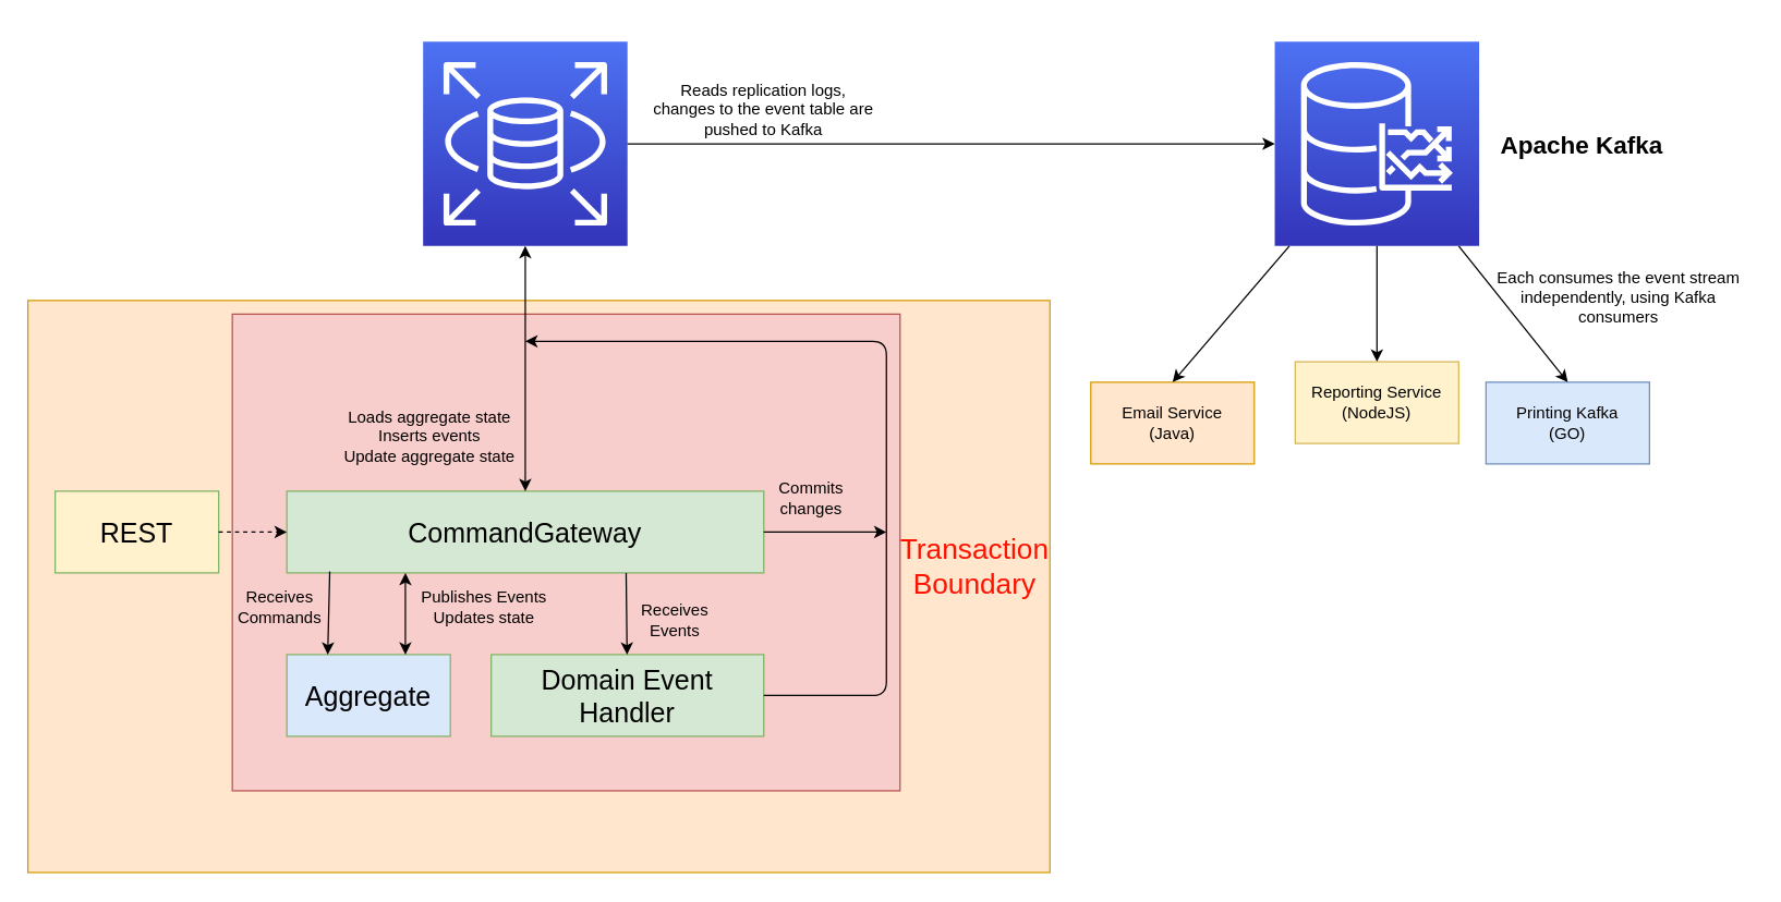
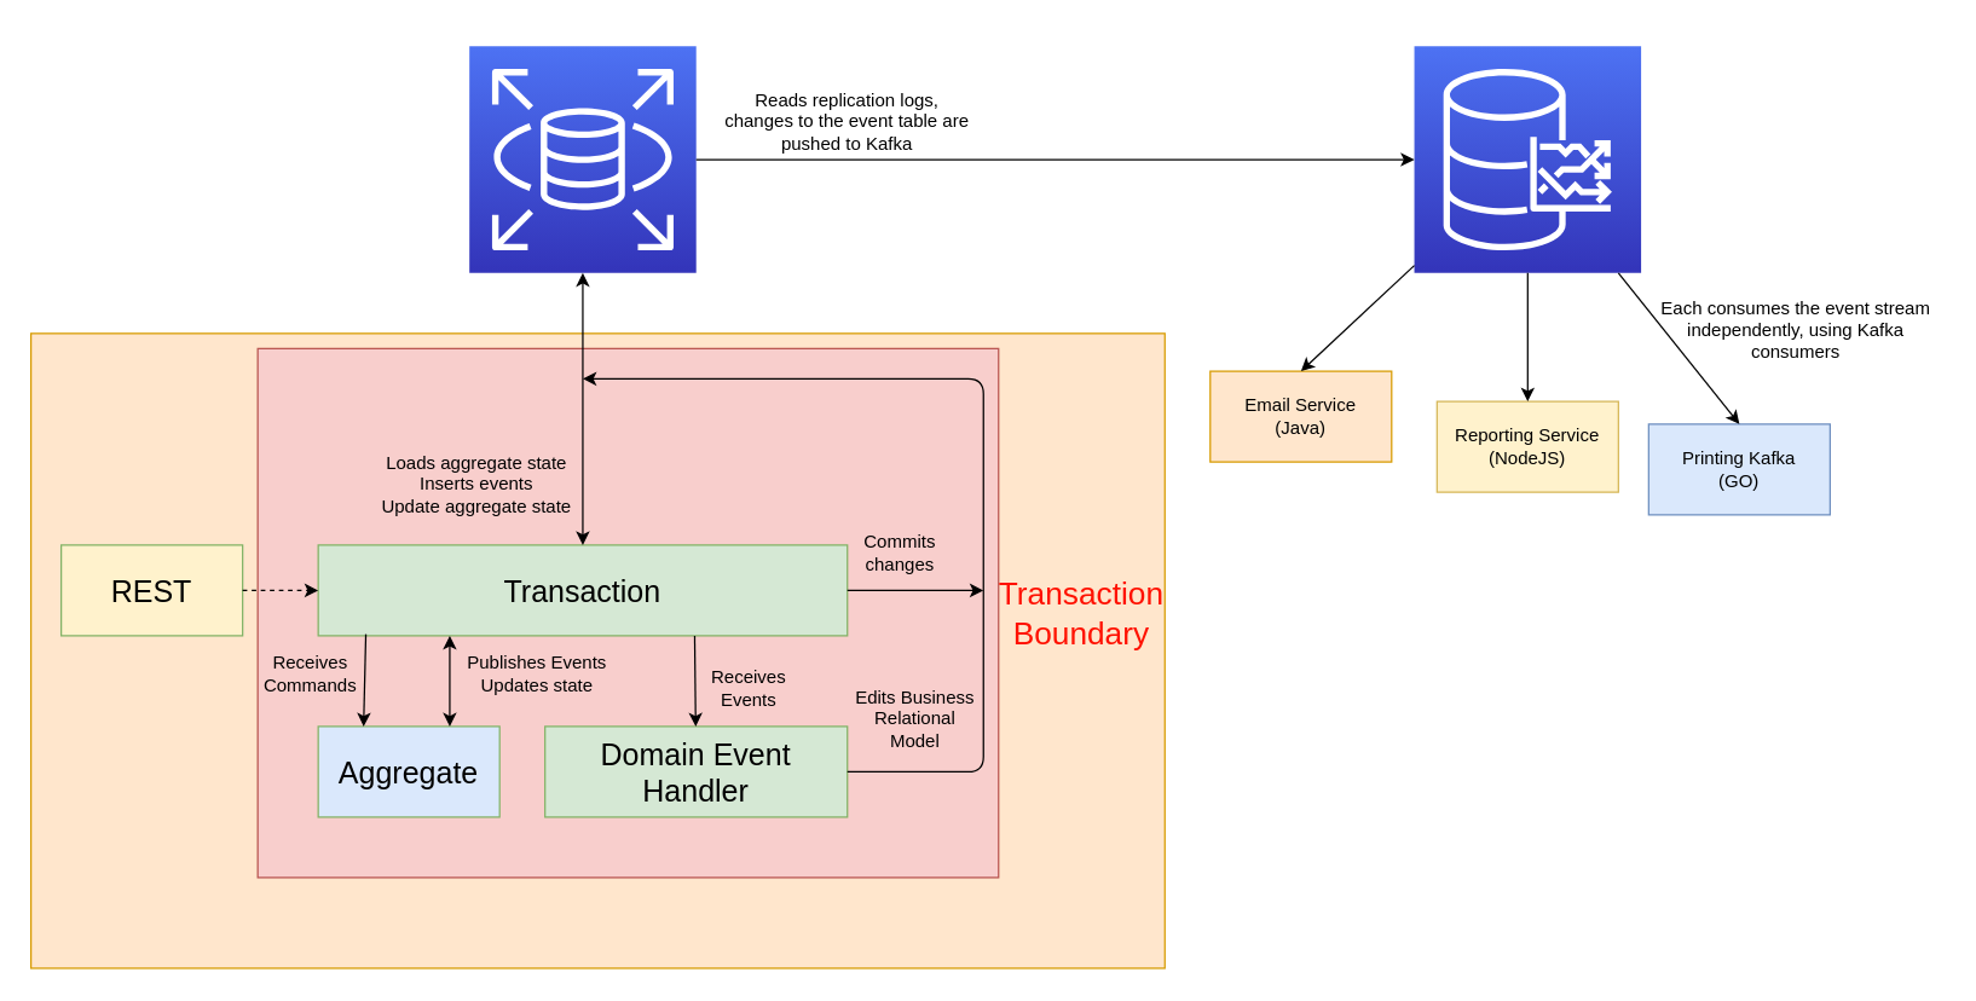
- <mxCell id="11" value="&lt;span style=&quot;font-size: 18px&quot;&gt;Apache Kafka&lt;/span&gt;" style="text;strokeColor=none;fillColor=none;html=1;fontSize=24;fontStyle=1;verticalAlign=middle;align=center;" parent="1" vertex="1"><mxGeometry x="1100" y="52.5" width="120" height="105" as="geometry" /></mxCell>
- <mxCell id="27" value="&lt;font color=&quot;#000000&quot;&gt;Email Service&lt;br&gt;(Java)&lt;br&gt;&lt;/font&gt;" style="rounded=0;whiteSpace=wrap;html=1;fillColor=#ffe6cc;strokeColor=#d79b00;" parent="1" vertex="1"><mxGeometry x="800" y="280" width="120" height="60" as="geometry" /></mxCell>
+ <mxCell id="27" value="&lt;font color=&quot;#000000&quot;&gt;Email Service&lt;br&gt;(Java)&lt;br&gt;&lt;/font&gt;" style="rounded=0;whiteSpace=wrap;html=1;fillColor=#ffe6cc;strokeColor=#d79b00;" parent="1" vertex="1"><mxGeometry x="800" y="245" width="120" height="60" as="geometry" /></mxCell>
- <mxCell id="5" value="&lt;font style=&quot;font-size: 20px&quot;&gt;CommandGateway&lt;/font&gt;" style="rounded=0;whiteSpace=wrap;html=1;fillColor=#d5e8d4;strokeColor=#82b366;" parent="1" vertex="1"><mxGeometry x="210" y="360" width="350" height="60" as="geometry" /></mxCell>
+ <mxCell id="5" value="&lt;font style=&quot;font-size: 20px&quot;&gt;Transaction&lt;/font&gt;" style="rounded=0;whiteSpace=wrap;html=1;fillColor=#d5e8d4;strokeColor=#82b366;" parent="1" vertex="1"><mxGeometry x="210" y="360" width="350" height="60" as="geometry" /></mxCell>
- <mxCell id="20" value="&lt;font style=&quot;font-size: 21px&quot;&gt;Transaction Boundary&lt;/font&gt;" style="text;html=1;strokeColor=none;fillColor=none;align=center;verticalAlign=middle;whiteSpace=wrap;rounded=0;fontColor=#FF1100;" parent="1" vertex="1"><mxGeometry x="670" y="380" width="90" height="70" as="geometry" /></mxCell>
+ <mxCell id="20" value="&lt;font style=&quot;font-size: 21px&quot;&gt;Transaction Boundary&lt;/font&gt;" style="text;html=1;strokeColor=none;fillColor=none;align=center;verticalAlign=middle;whiteSpace=wrap;rounded=0;fontColor=#FF1100;" parent="1" vertex="1"><mxGeometry x="670" y="370" width="90" height="70" as="geometry" /></mxCell>
+ <mxCell id="21" value="Edits Business Relational Model" style="text;html=1;strokeColor=none;fillColor=none;align=center;verticalAlign=middle;whiteSpace=wrap;rounded=0;" parent="1" vertex="1"><mxGeometry x="560" y="440" width="90" height="70" as="geometry" /></mxCell>
